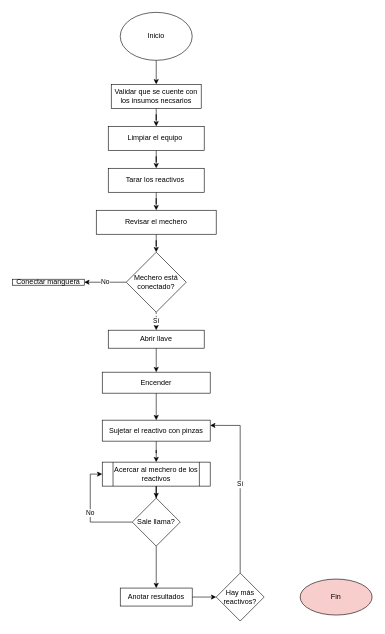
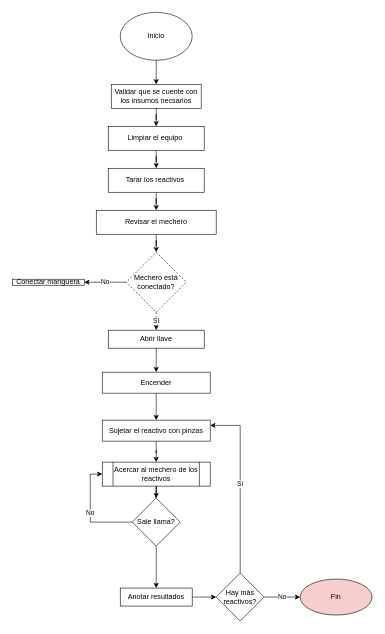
- <mxCell id="14" value="Mechero está conectado?" style="rhombus;whiteSpace=wrap;html=1;" vertex="1" parent="1"><mxGeometry x="210" y="420" width="100" height="100" as="geometry" /></mxCell>
+ <mxCell id="14" value="Mechero está conectado?" style="rhombus;whiteSpace=wrap;html=1;dashed=1;" vertex="1" parent="1"><mxGeometry x="210" y="420" width="100" height="100" as="geometry" /></mxCell>
+ <mxCell id="29" value="No" style="edgeStyle=orthogonalEdgeStyle;rounded=0;orthogonalLoop=1;jettySize=auto;html=1;" edge="1" parent="1" source="31" target="32"><mxGeometry relative="1" as="geometry" /></mxCell>
